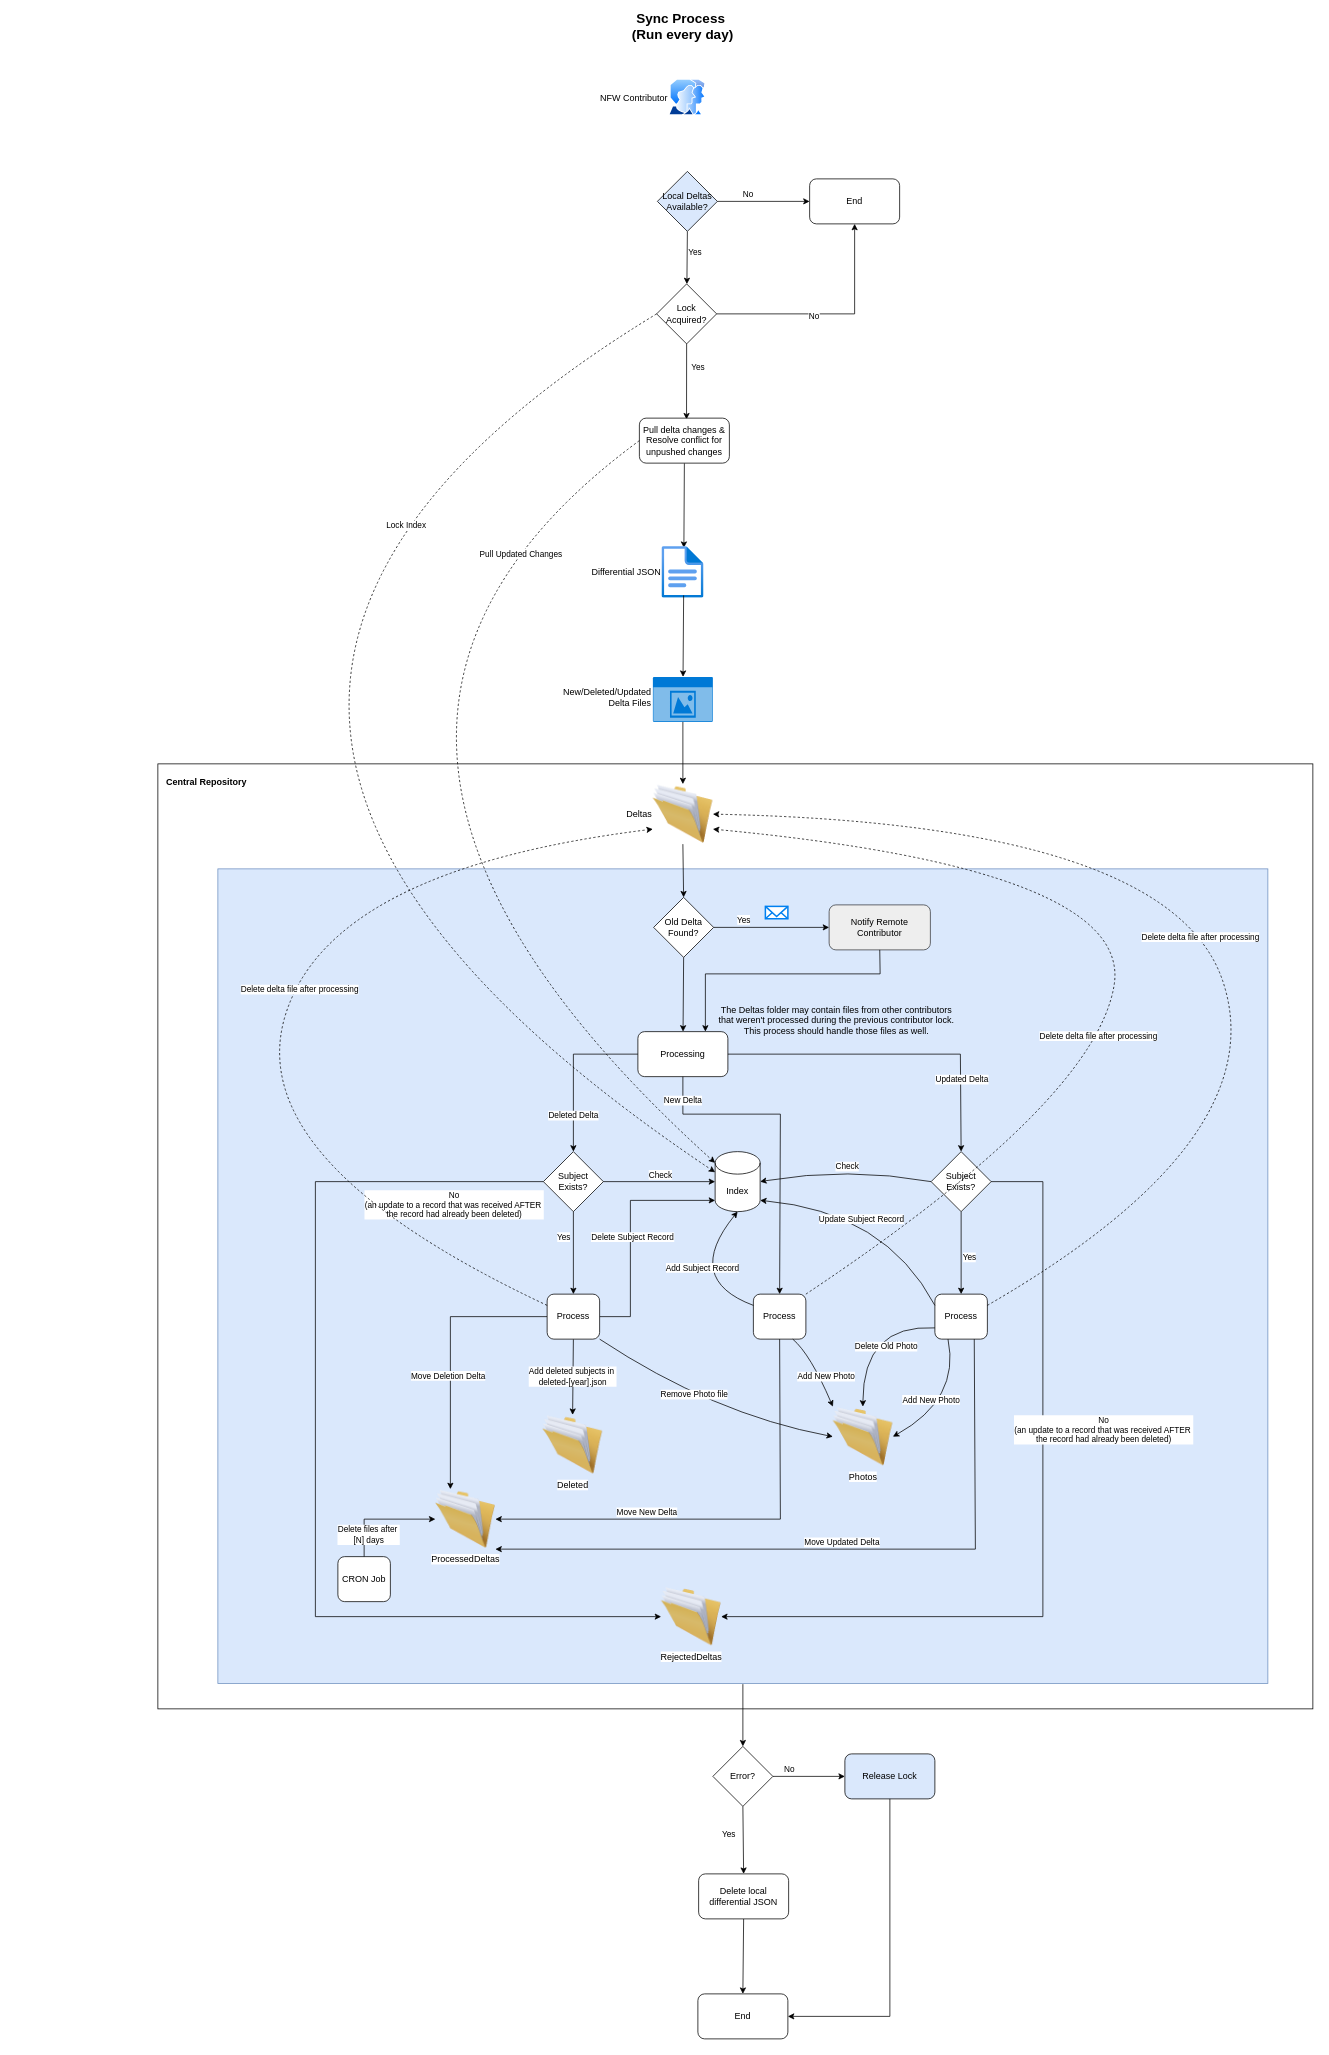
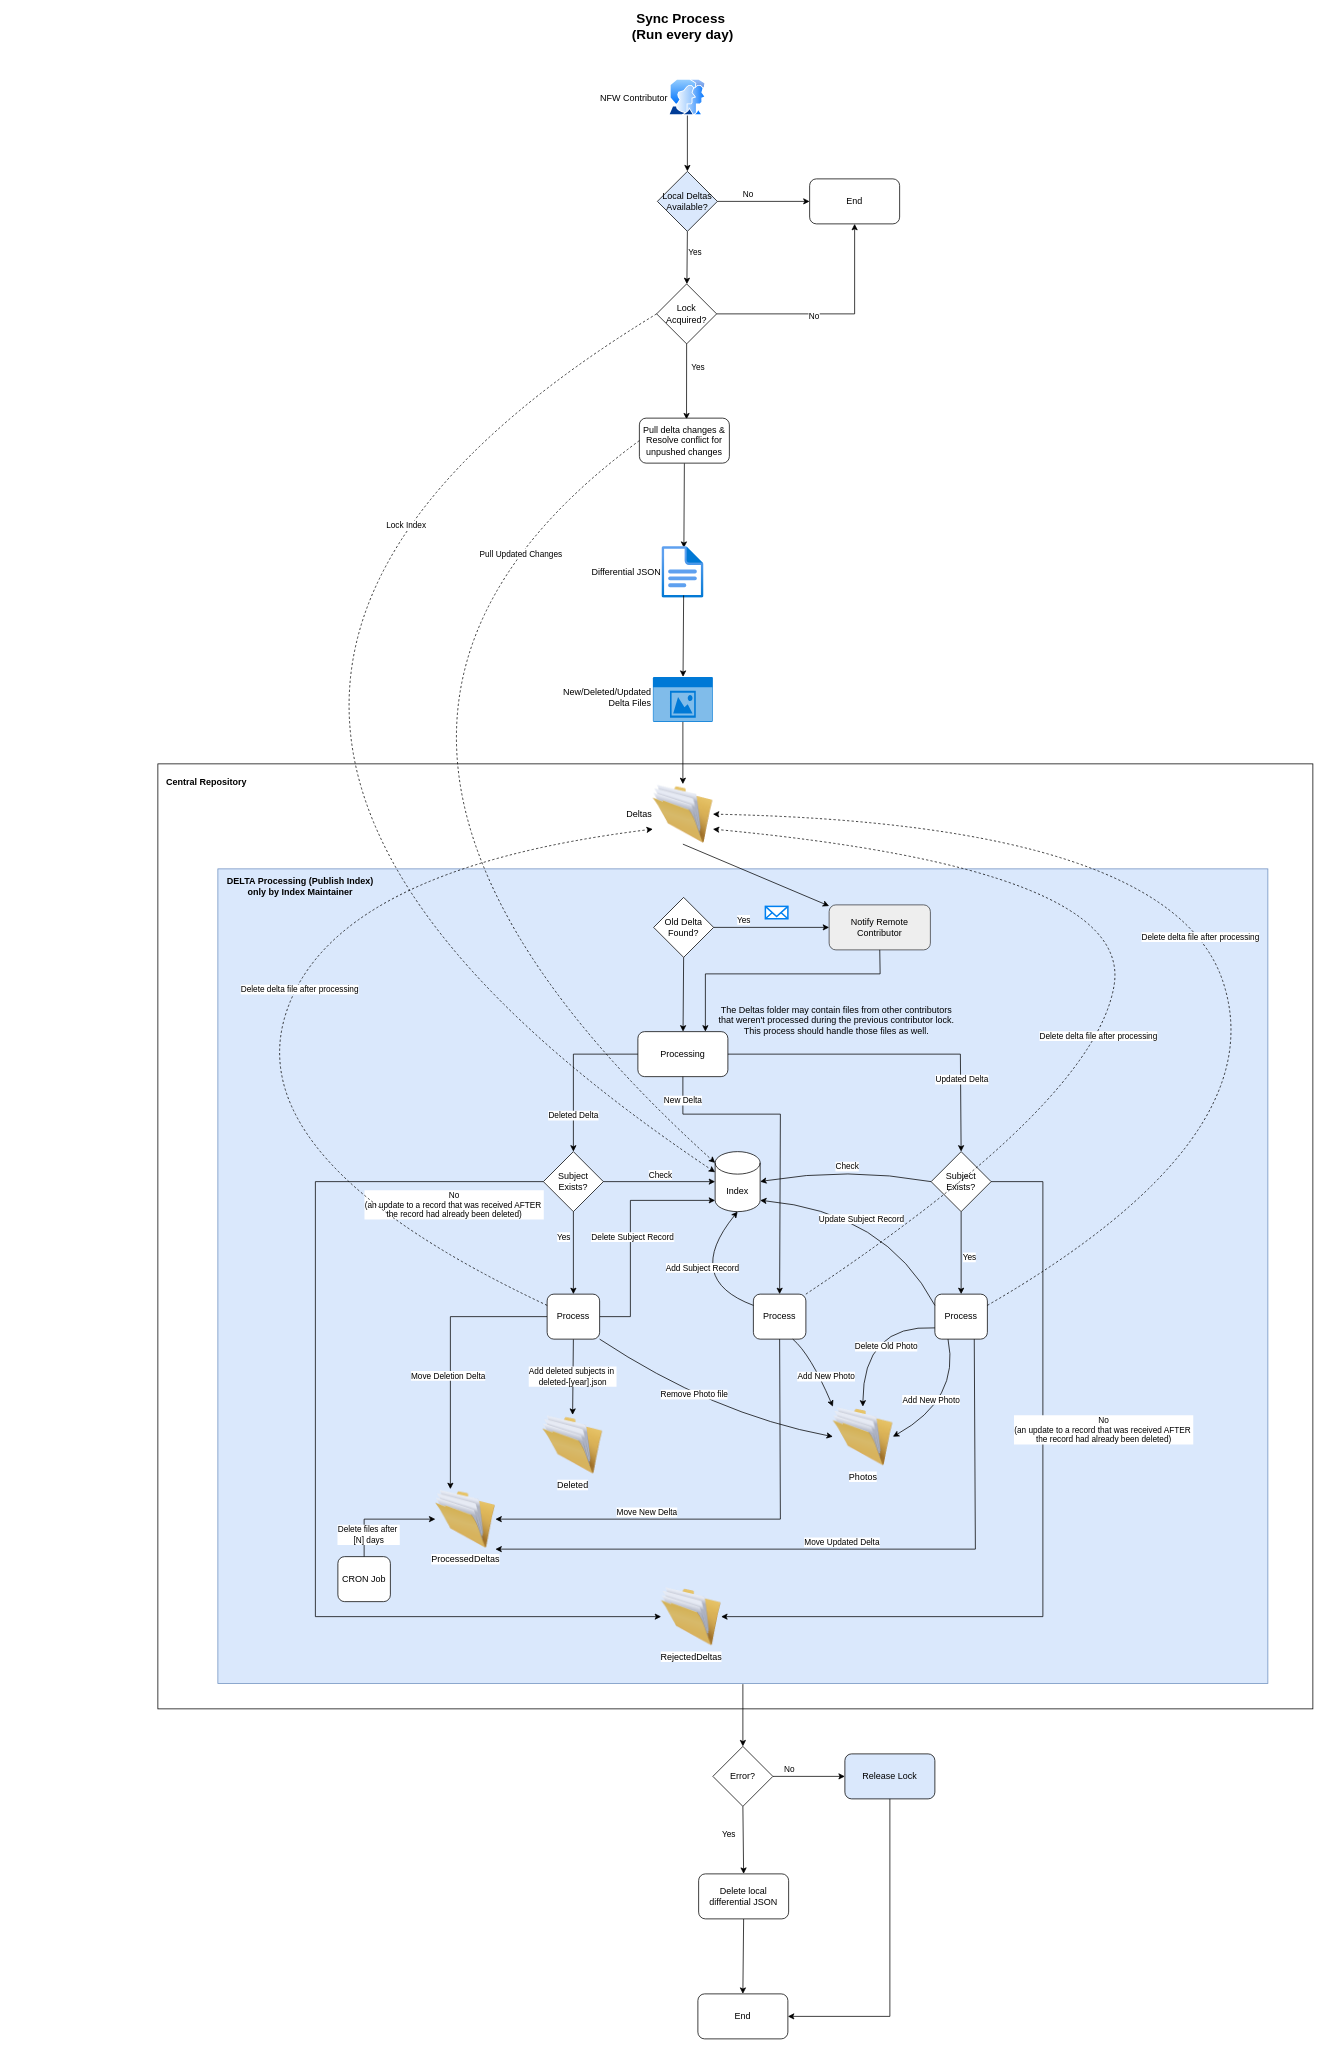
+ <mxCell id="105" value="" style="endArrow=classic;html=1;rounded=0;exitX=0.5;exitY=1;exitDx=0;exitDy=0;" parent="1" source="15" target="106" edge="1"><mxGeometry width="50" height="50" relative="1" as="geometry"><mxPoint x="916" y="186" as="sourcePoint" /><mxPoint x="915" y="364" as="targetPoint" /></mxGeometry></mxCell>
- <mxCell id="12" value="" style="endArrow=classic;html=1;rounded=0;exitX=0.5;exitY=1;exitDx=0;exitDy=0;entryX=0.5;entryY=0;entryDx=0;entryDy=0;" parent="1" source="6" target="84" edge="1"><mxGeometry width="50" height="50" relative="1" as="geometry"><mxPoint x="990" y="1078" as="sourcePoint" /><mxPoint x="1040" y="1028" as="targetPoint" /></mxGeometry></mxCell>
+ <mxCell id="12" value="" style="endArrow=classic;html=1;rounded=0;exitX=0.5;exitY=1;exitDx=0;exitDy=0;" parent="1" source="6" target="86" edge="1"><mxGeometry width="50" height="50" relative="1" as="geometry"><mxPoint x="990" y="1078" as="sourcePoint" /><mxPoint x="1040" y="1028" as="targetPoint" /></mxGeometry></mxCell>
+ <mxCell id="80" value="&lt;b&gt;DELTA Processing (Publish Index)&lt;/b&gt;&lt;div&gt;&lt;b&gt;only by Index Maintainer&lt;/b&gt;&lt;/div&gt;" style="text;html=1;align=center;verticalAlign=middle;whiteSpace=wrap;rounded=0;" parent="1" vertex="1"><mxGeometry x="290" y="1166" width="220" height="30" as="geometry" /></mxCell>
